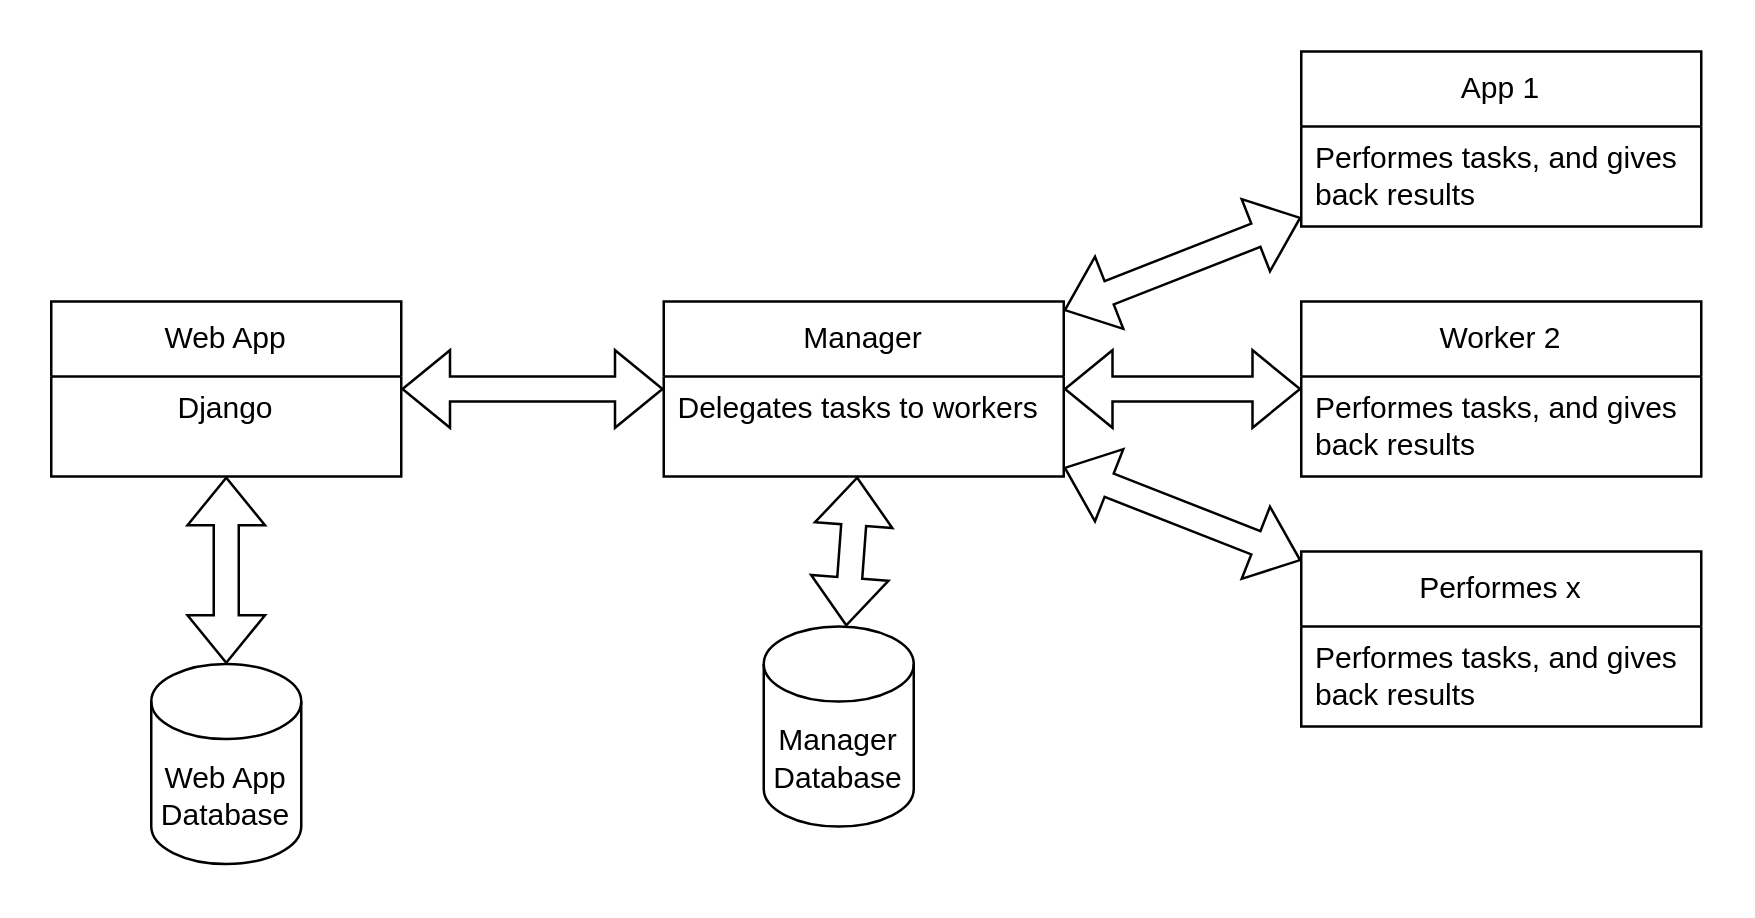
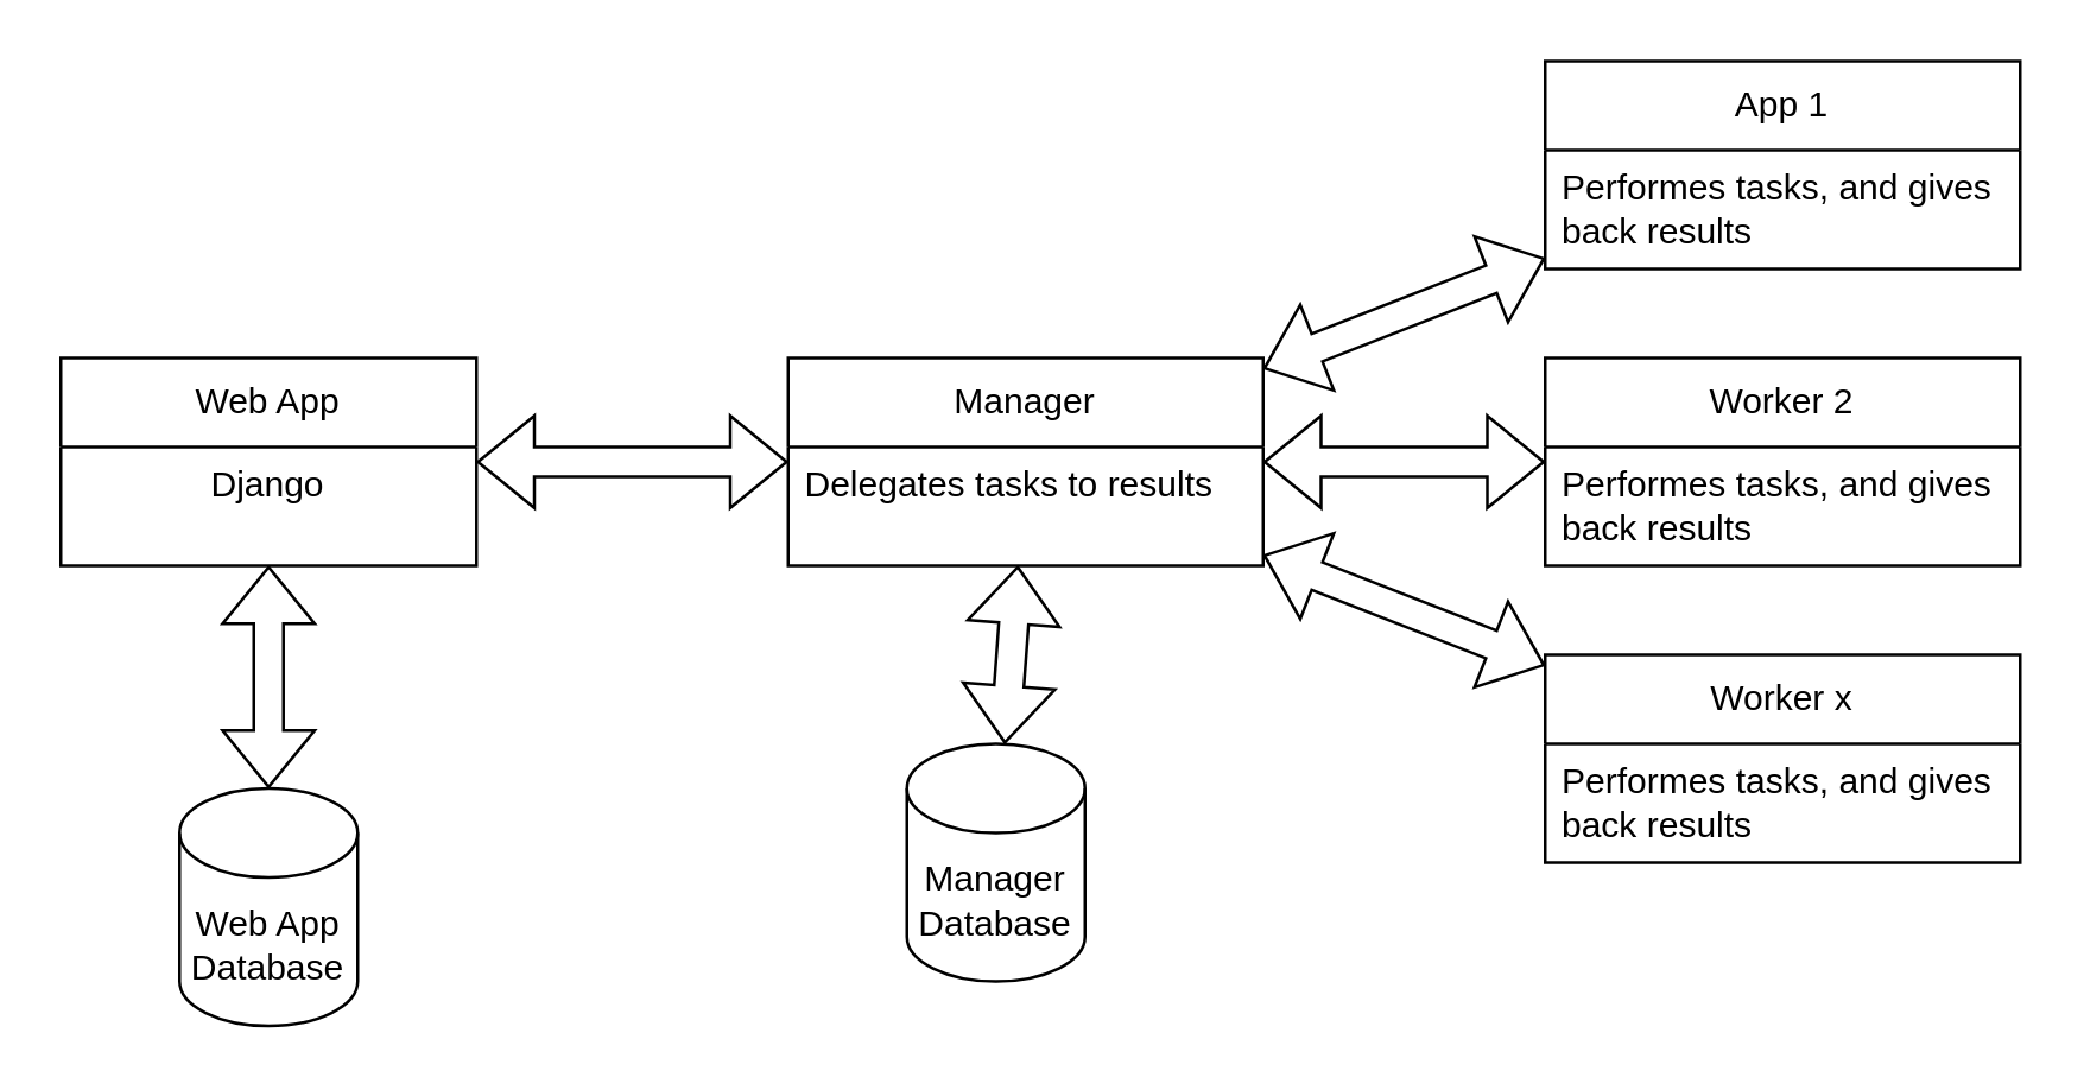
- <mxCell id="5" value="&lt;div&gt;Delegates tasks to workers&lt;/div&gt;&lt;div&gt;&lt;br&gt;&lt;/div&gt;" style="text;strokeColor=none;fillColor=none;align=left;verticalAlign=middle;spacingLeft=4;spacingRight=4;overflow=hidden;points=[[0,0.5],[1,0.5]];portConstraint=eastwest;rotatable=0;whiteSpace=wrap;html=1;" vertex="1" parent="4"><mxGeometry y="30" width="160" height="40" as="geometry" /></mxCell>
+ <mxCell id="5" value="&lt;div&gt;Delegates tasks to results&lt;/div&gt;&lt;div&gt;&lt;br&gt;&lt;/div&gt;" style="text;strokeColor=none;fillColor=none;align=left;verticalAlign=middle;spacingLeft=4;spacingRight=4;overflow=hidden;points=[[0,0.5],[1,0.5]];portConstraint=eastwest;rotatable=0;whiteSpace=wrap;html=1;" vertex="1" parent="4"><mxGeometry y="30" width="160" height="40" as="geometry" /></mxCell>
- <mxCell id="15" value="Performes x" style="swimlane;fontStyle=0;childLayout=stackLayout;horizontal=1;startSize=30;horizontalStack=0;resizeParent=1;resizeParentMax=0;resizeLast=0;collapsible=1;marginBottom=0;whiteSpace=wrap;html=1;" vertex="1" parent="1"><mxGeometry x="520" y="220" width="160" height="70" as="geometry" /></mxCell>
+ <mxCell id="15" value="Worker x" style="swimlane;fontStyle=0;childLayout=stackLayout;horizontal=1;startSize=30;horizontalStack=0;resizeParent=1;resizeParentMax=0;resizeLast=0;collapsible=1;marginBottom=0;whiteSpace=wrap;html=1;" vertex="1" parent="1"><mxGeometry x="520" y="220" width="160" height="70" as="geometry" /></mxCell>
